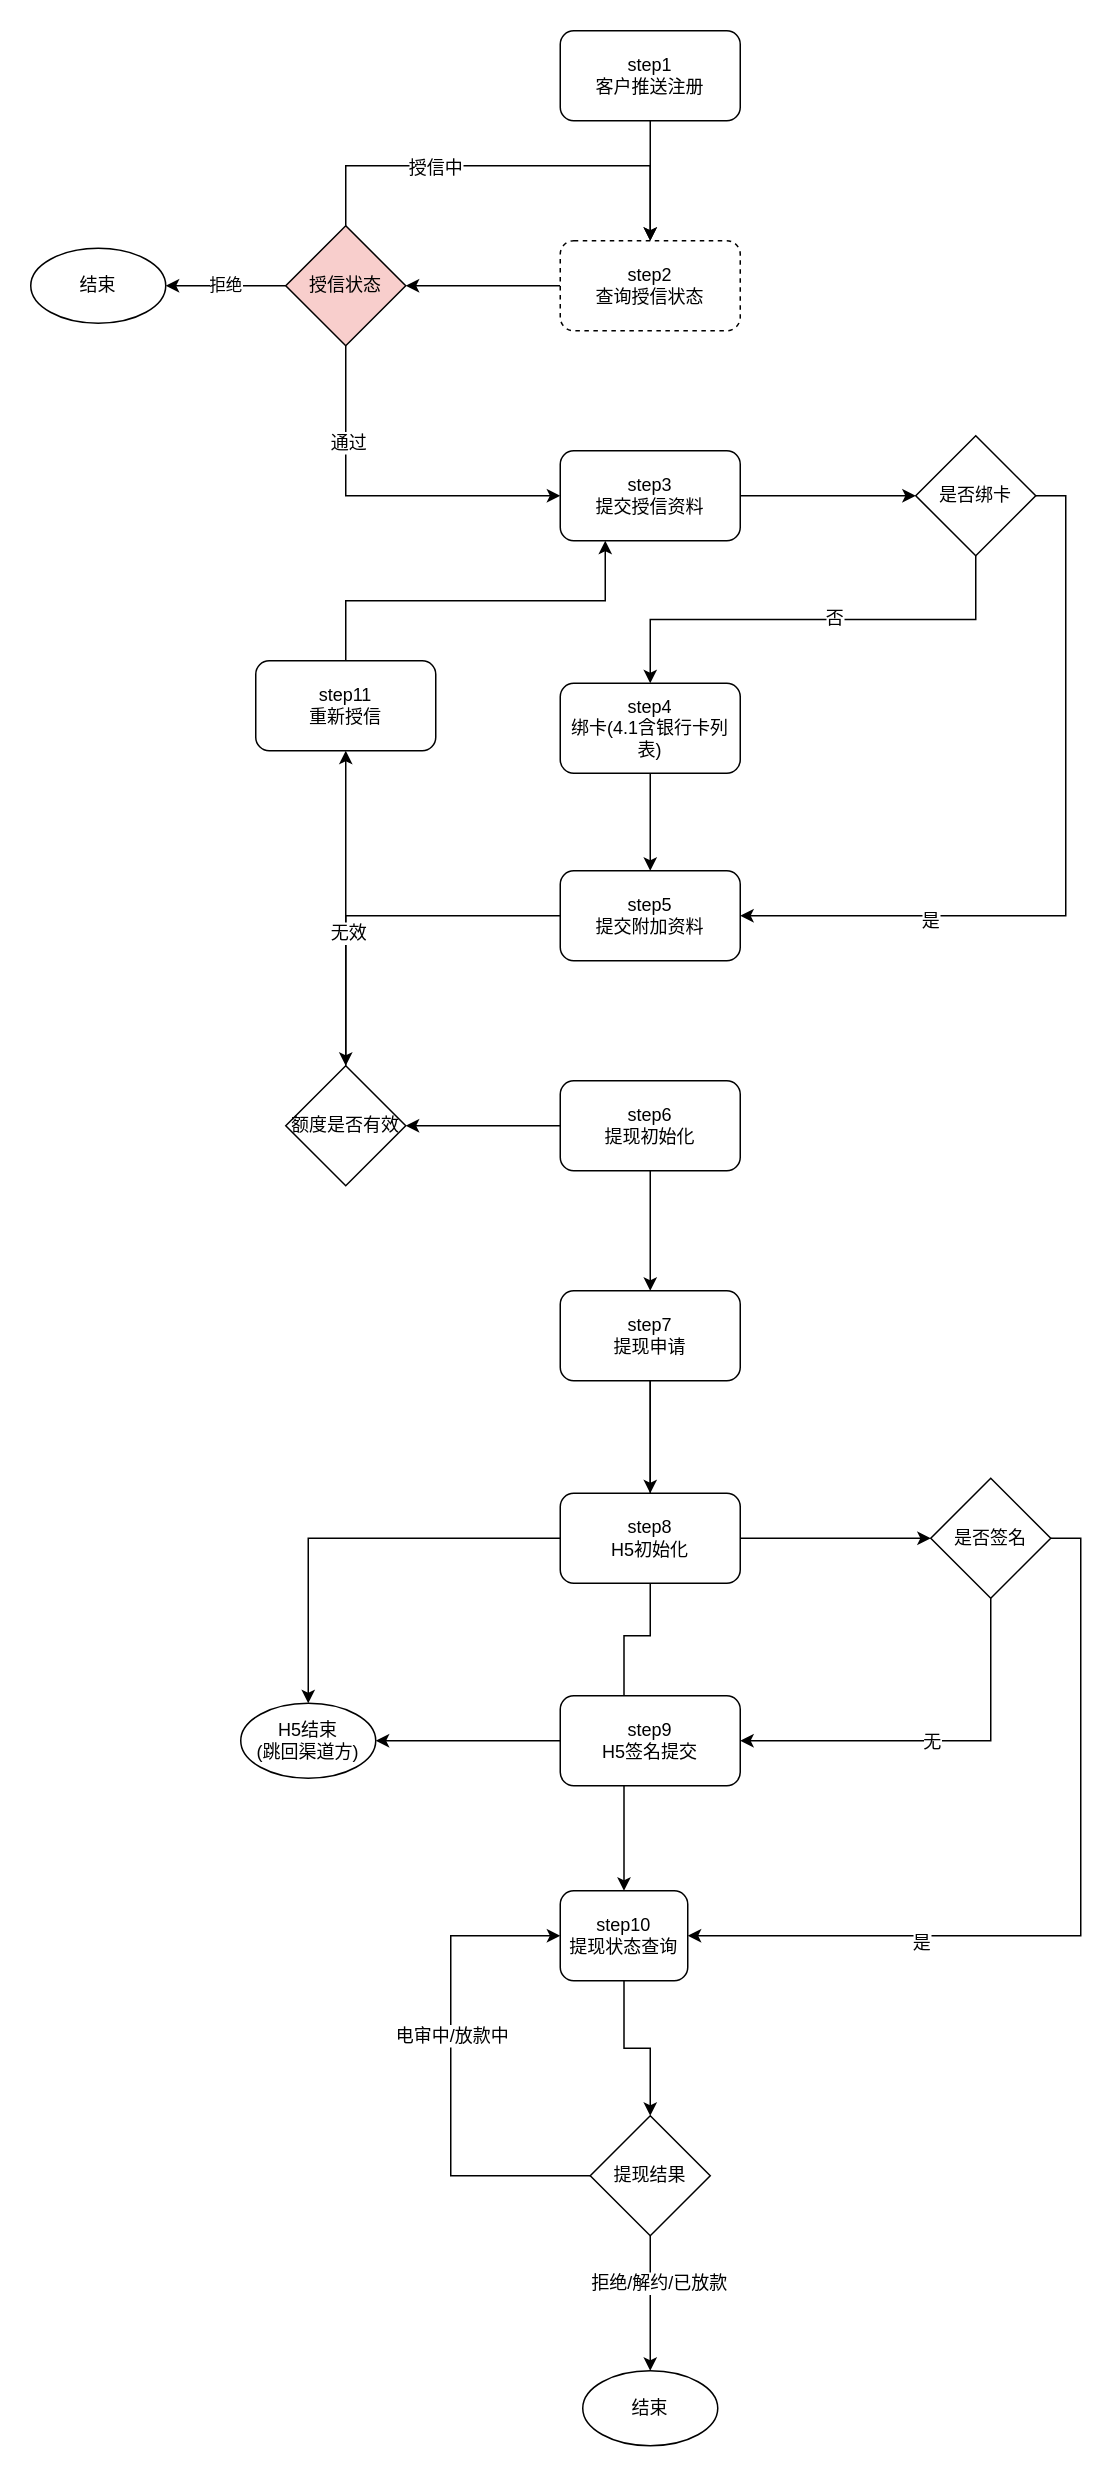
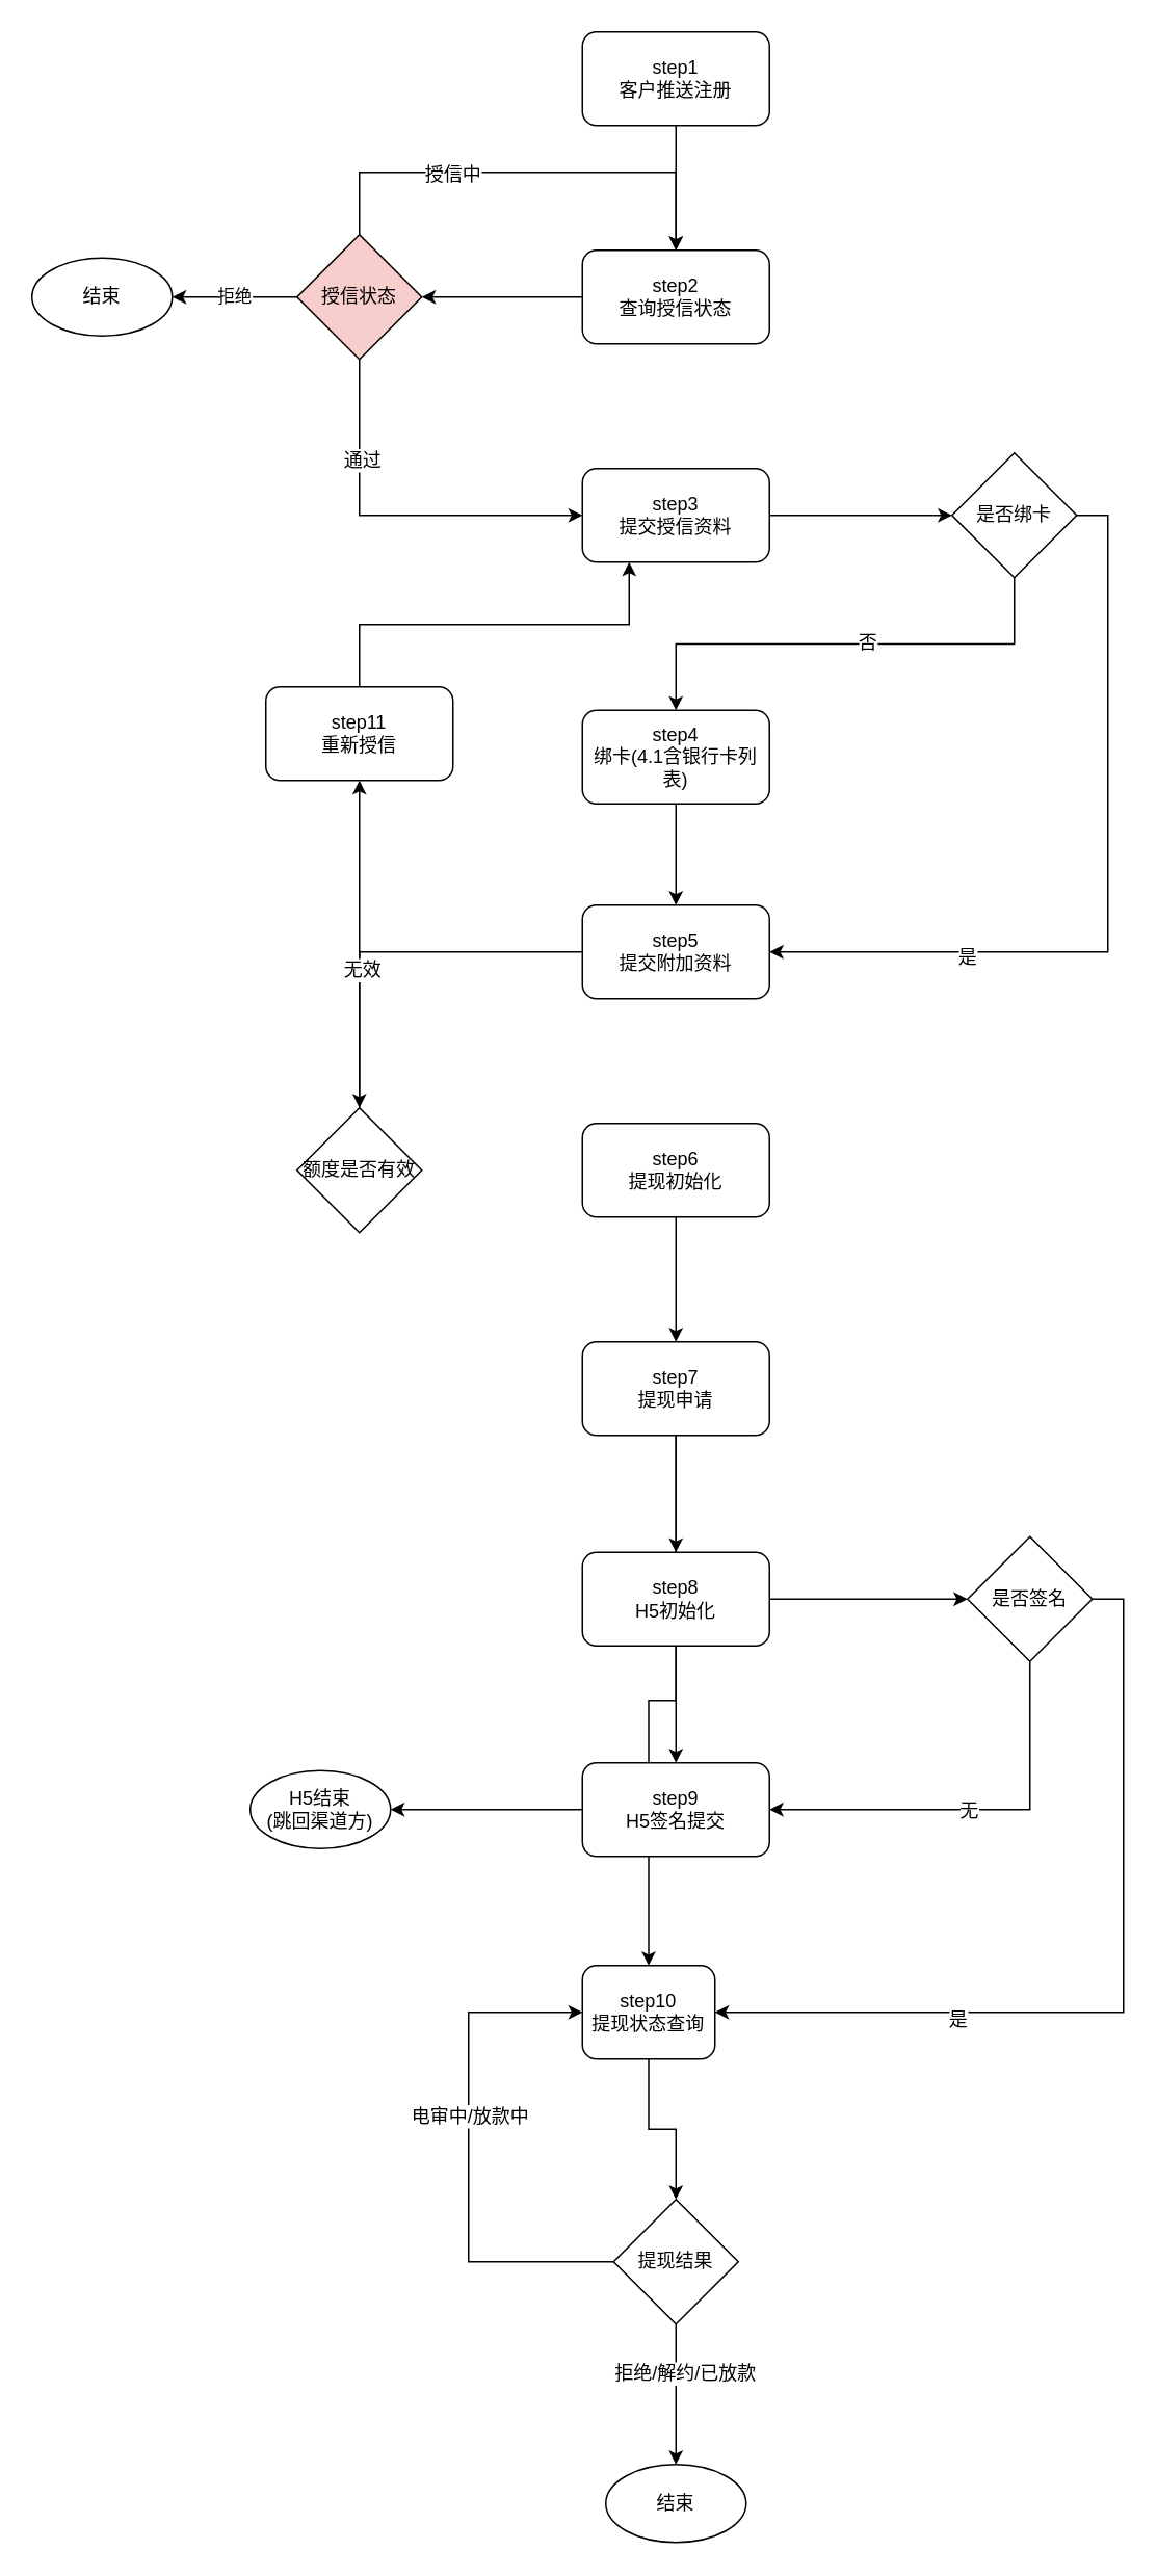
- <mxCell id="5" value="step2&lt;br&gt;&lt;span&gt;查询授信状态&lt;/span&gt;&lt;br&gt;" style="rounded=1;whiteSpace=wrap;html=1;dashed=1;" parent="1" vertex="1"><mxGeometry x="373" y="160" width="120" height="60" as="geometry" /></mxCell>
+ <mxCell id="5" value="step2&lt;br&gt;&lt;span&gt;查询授信状态&lt;/span&gt;&lt;br&gt;" style="rounded=1;whiteSpace=wrap;html=1;" parent="1" vertex="1"><mxGeometry x="373" y="160" width="120" height="60" as="geometry" /></mxCell>
- <mxCell id="15" style="edgeStyle=orthogonalEdgeStyle;rounded=0;orthogonalLoop=1;jettySize=auto;html=1;exitX=0;exitY=0.5;exitDx=0;exitDy=0;entryX=1;entryY=0.5;entryDx=0;entryDy=0;" parent="1" source="16" target="41" edge="1"><mxGeometry relative="1" as="geometry" /></mxCell>
- <mxCell id="22" value="" style="edgeStyle=orthogonalEdgeStyle;rounded=0;orthogonalLoop=1;jettySize=auto;html=1;" parent="1" source="24" target="53" edge="1"><mxGeometry relative="1" as="geometry" /></mxCell>
+ <mxCell id="22" value="" style="edgeStyle=orthogonalEdgeStyle;rounded=0;orthogonalLoop=1;jettySize=auto;html=1;" parent="1" source="24" target="26" edge="1"><mxGeometry relative="1" as="geometry" /></mxCell>
